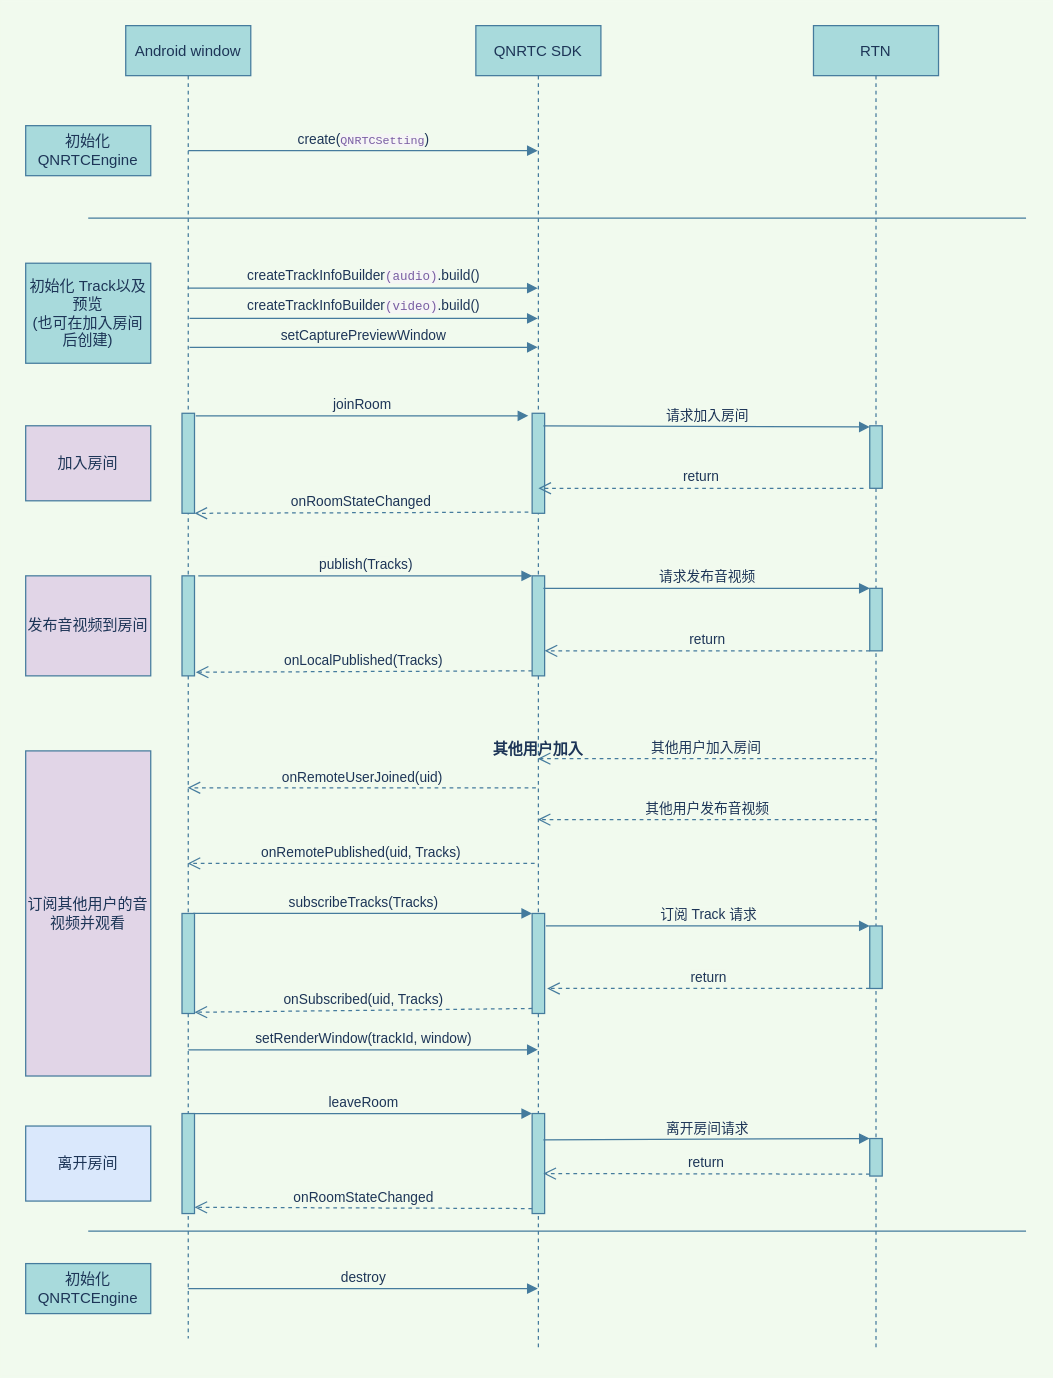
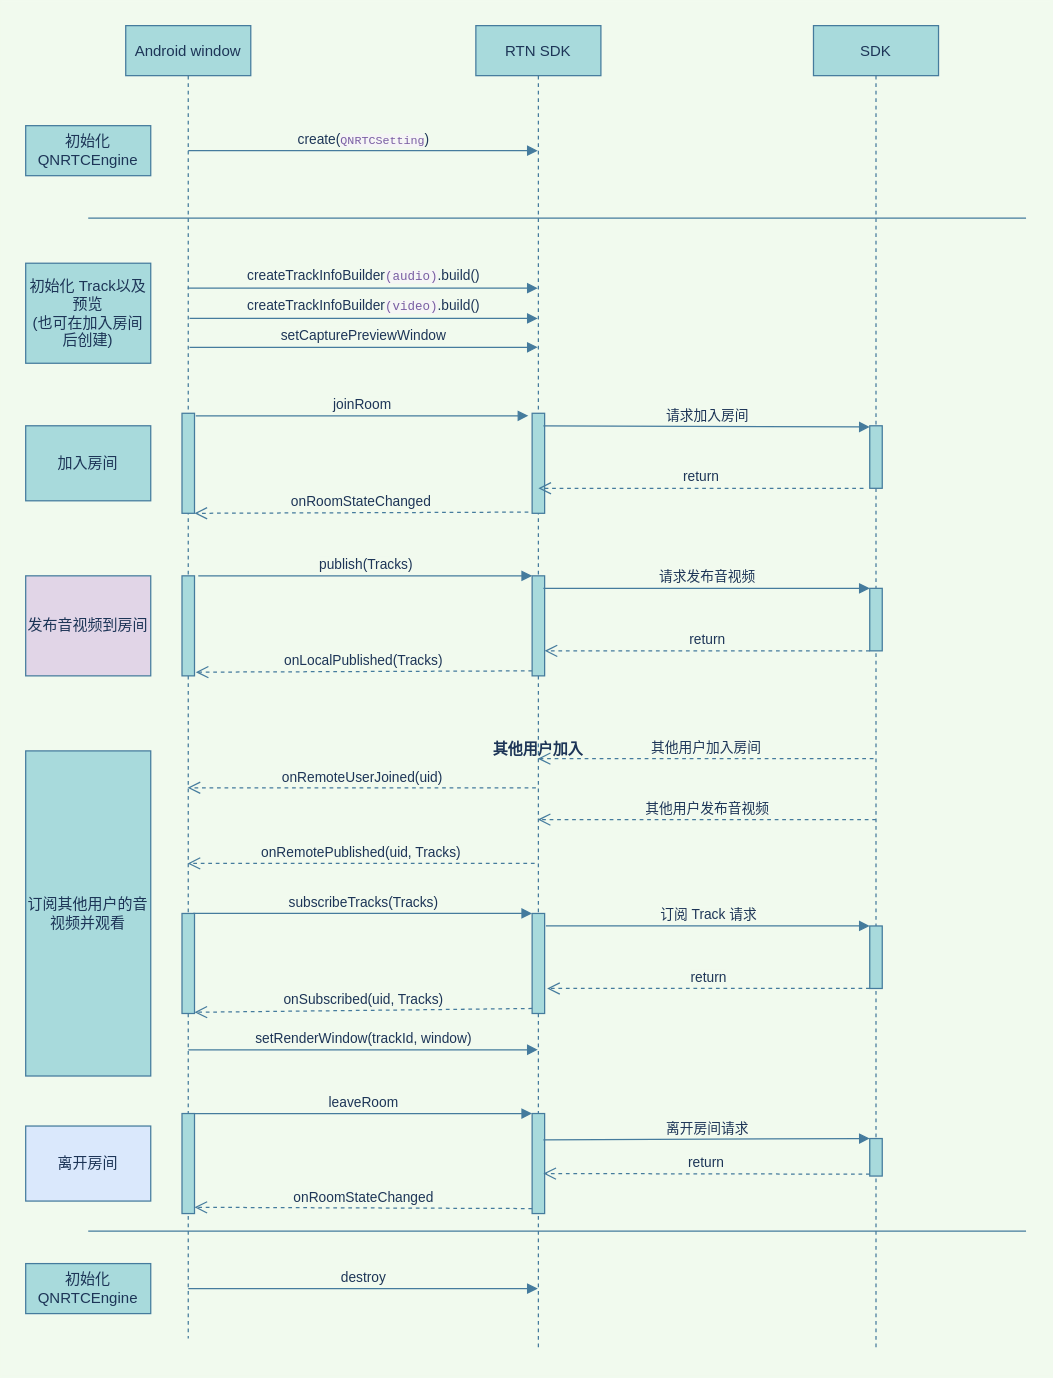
- <mxCell id="9" value="QNRTC SDK" style="shape=umlLifeline;perimeter=lifelinePerimeter;container=1;collapsible=0;recursiveResize=0;shadow=0;strokeWidth=1;fillColor=#A8DADC;strokeColor=#457B9D;fontColor=#1D3557;" vertex="1" parent="1"><mxGeometry x="380" y="20" width="100" height="1060" as="geometry" /></mxCell>
+ <mxCell id="9" value="RTN SDK" style="shape=umlLifeline;perimeter=lifelinePerimeter;container=1;collapsible=0;recursiveResize=0;shadow=0;strokeWidth=1;fillColor=#A8DADC;strokeColor=#457B9D;fontColor=#1D3557;" vertex="1" parent="1"><mxGeometry x="380" y="20" width="100" height="1060" as="geometry" /></mxCell>
- <mxCell id="15" value="RTN" style="shape=umlLifeline;perimeter=lifelinePerimeter;container=1;collapsible=0;recursiveResize=0;shadow=0;strokeWidth=1;fillColor=#A8DADC;strokeColor=#457B9D;fontColor=#1D3557;" vertex="1" parent="1"><mxGeometry x="650" y="20" width="100" height="1060" as="geometry" /></mxCell>
+ <mxCell id="15" value="SDK" style="shape=umlLifeline;perimeter=lifelinePerimeter;container=1;collapsible=0;recursiveResize=0;shadow=0;strokeWidth=1;fillColor=#A8DADC;strokeColor=#457B9D;fontColor=#1D3557;" vertex="1" parent="1"><mxGeometry x="650" y="20" width="100" height="1060" as="geometry" /></mxCell>
- <mxCell id="25" value="加入房间" style="whiteSpace=wrap;html=1;fillColor=#e1d5e7;strokeColor=#457B9D;fontColor=#1D3557;" vertex="1" parent="1"><mxGeometry x="20" y="340" width="100" height="60" as="geometry" /></mxCell>
+ <mxCell id="25" value="加入房间" style="whiteSpace=wrap;html=1;fillColor=#A8DADC;strokeColor=#457B9D;fontColor=#1D3557;" vertex="1" parent="1"><mxGeometry x="20" y="340" width="100" height="60" as="geometry" /></mxCell>
- <mxCell id="29" value="订阅其他用户的音视频并观看" style="whiteSpace=wrap;html=1;fillColor=#e1d5e7;strokeColor=#457B9D;fontColor=#1D3557;" vertex="1" parent="1"><mxGeometry x="20" y="600" width="100" height="260" as="geometry" /></mxCell>
+ <mxCell id="29" value="订阅其他用户的音视频并观看" style="whiteSpace=wrap;html=1;fillColor=#A8DADC;strokeColor=#457B9D;fontColor=#1D3557;" vertex="1" parent="1"><mxGeometry x="20" y="600" width="100" height="260" as="geometry" /></mxCell>
